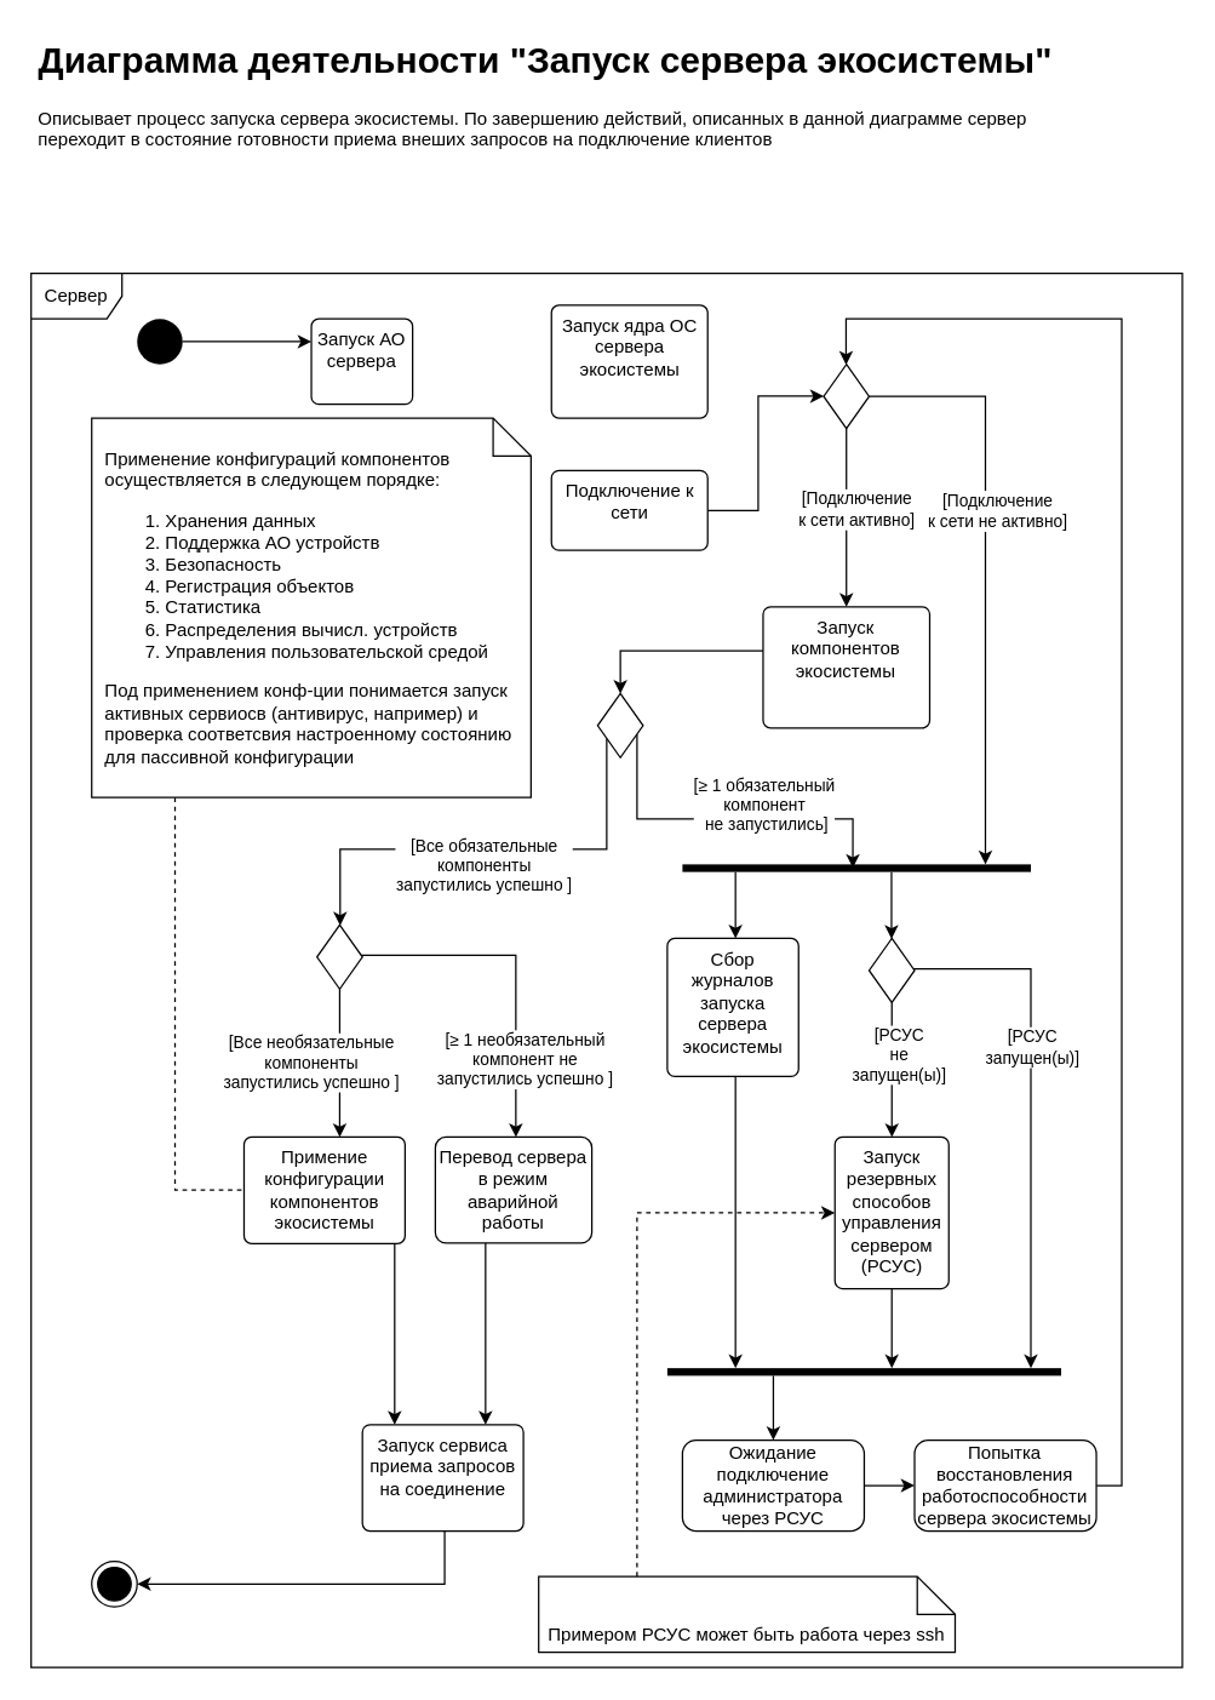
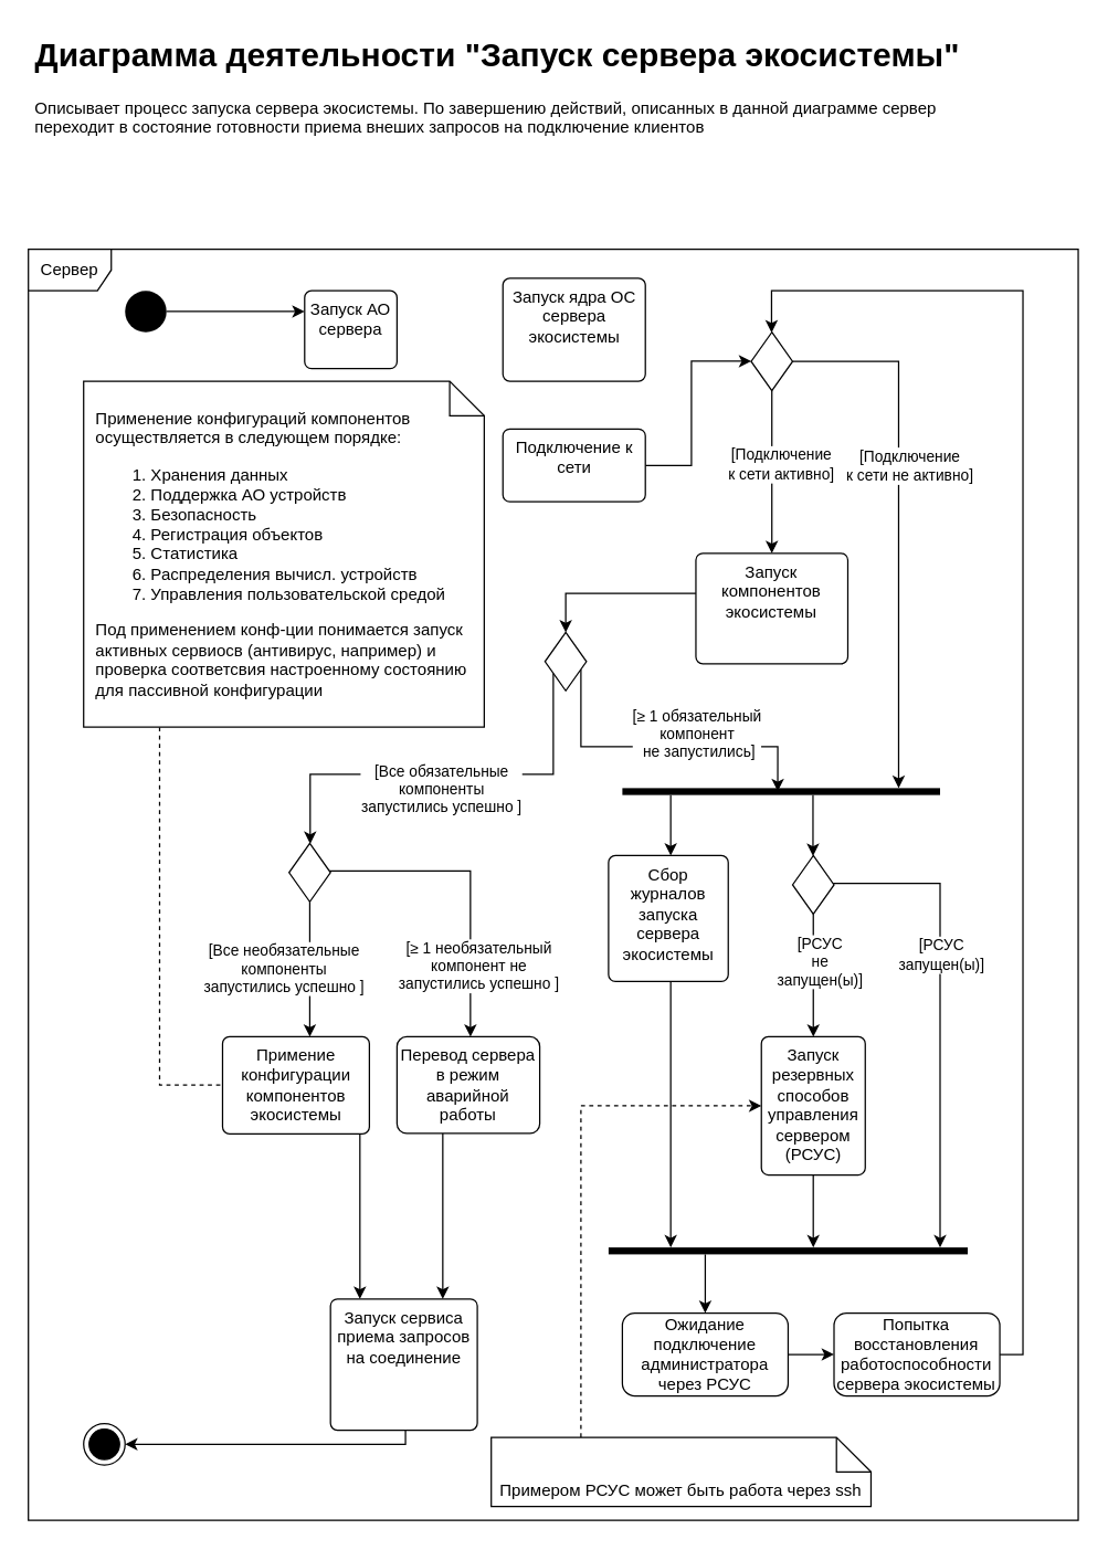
- <mxCell id="14" value="Запуск АО сервера" style="html=1;align=center;verticalAlign=top;rounded=1;absoluteArcSize=1;arcSize=10;dashed=0;whiteSpace=wrap;" parent="1" vertex="1"><mxGeometry x="205" y="210" width="66.85" height="56.36" as="geometry" /></mxCell>
+ <mxCell id="14" value="Запуск АО сервера" style="html=1;align=center;verticalAlign=top;rounded=1;absoluteArcSize=1;arcSize=10;dashed=0;whiteSpace=wrap;" parent="1" vertex="1"><mxGeometry x="220" y="210" width="66.85" height="56.36" as="geometry" /></mxCell>
- <mxCell id="40" value="Запуск сервиса приема запросов на соединение" style="html=1;align=center;verticalAlign=top;rounded=1;absoluteArcSize=1;arcSize=10;dashed=0;whiteSpace=wrap;" parent="1" vertex="1"><mxGeometry x="238.71" y="939.77" width="106.29" height="70.23" as="geometry" /></mxCell>
+ <mxCell id="40" value="Запуск сервиса приема запросов на соединение" style="html=1;align=center;verticalAlign=top;rounded=1;absoluteArcSize=1;arcSize=10;dashed=0;whiteSpace=wrap;" parent="1" vertex="1"><mxGeometry x="238.71" y="939.77" width="106.29" height="95" as="geometry" /></mxCell>
